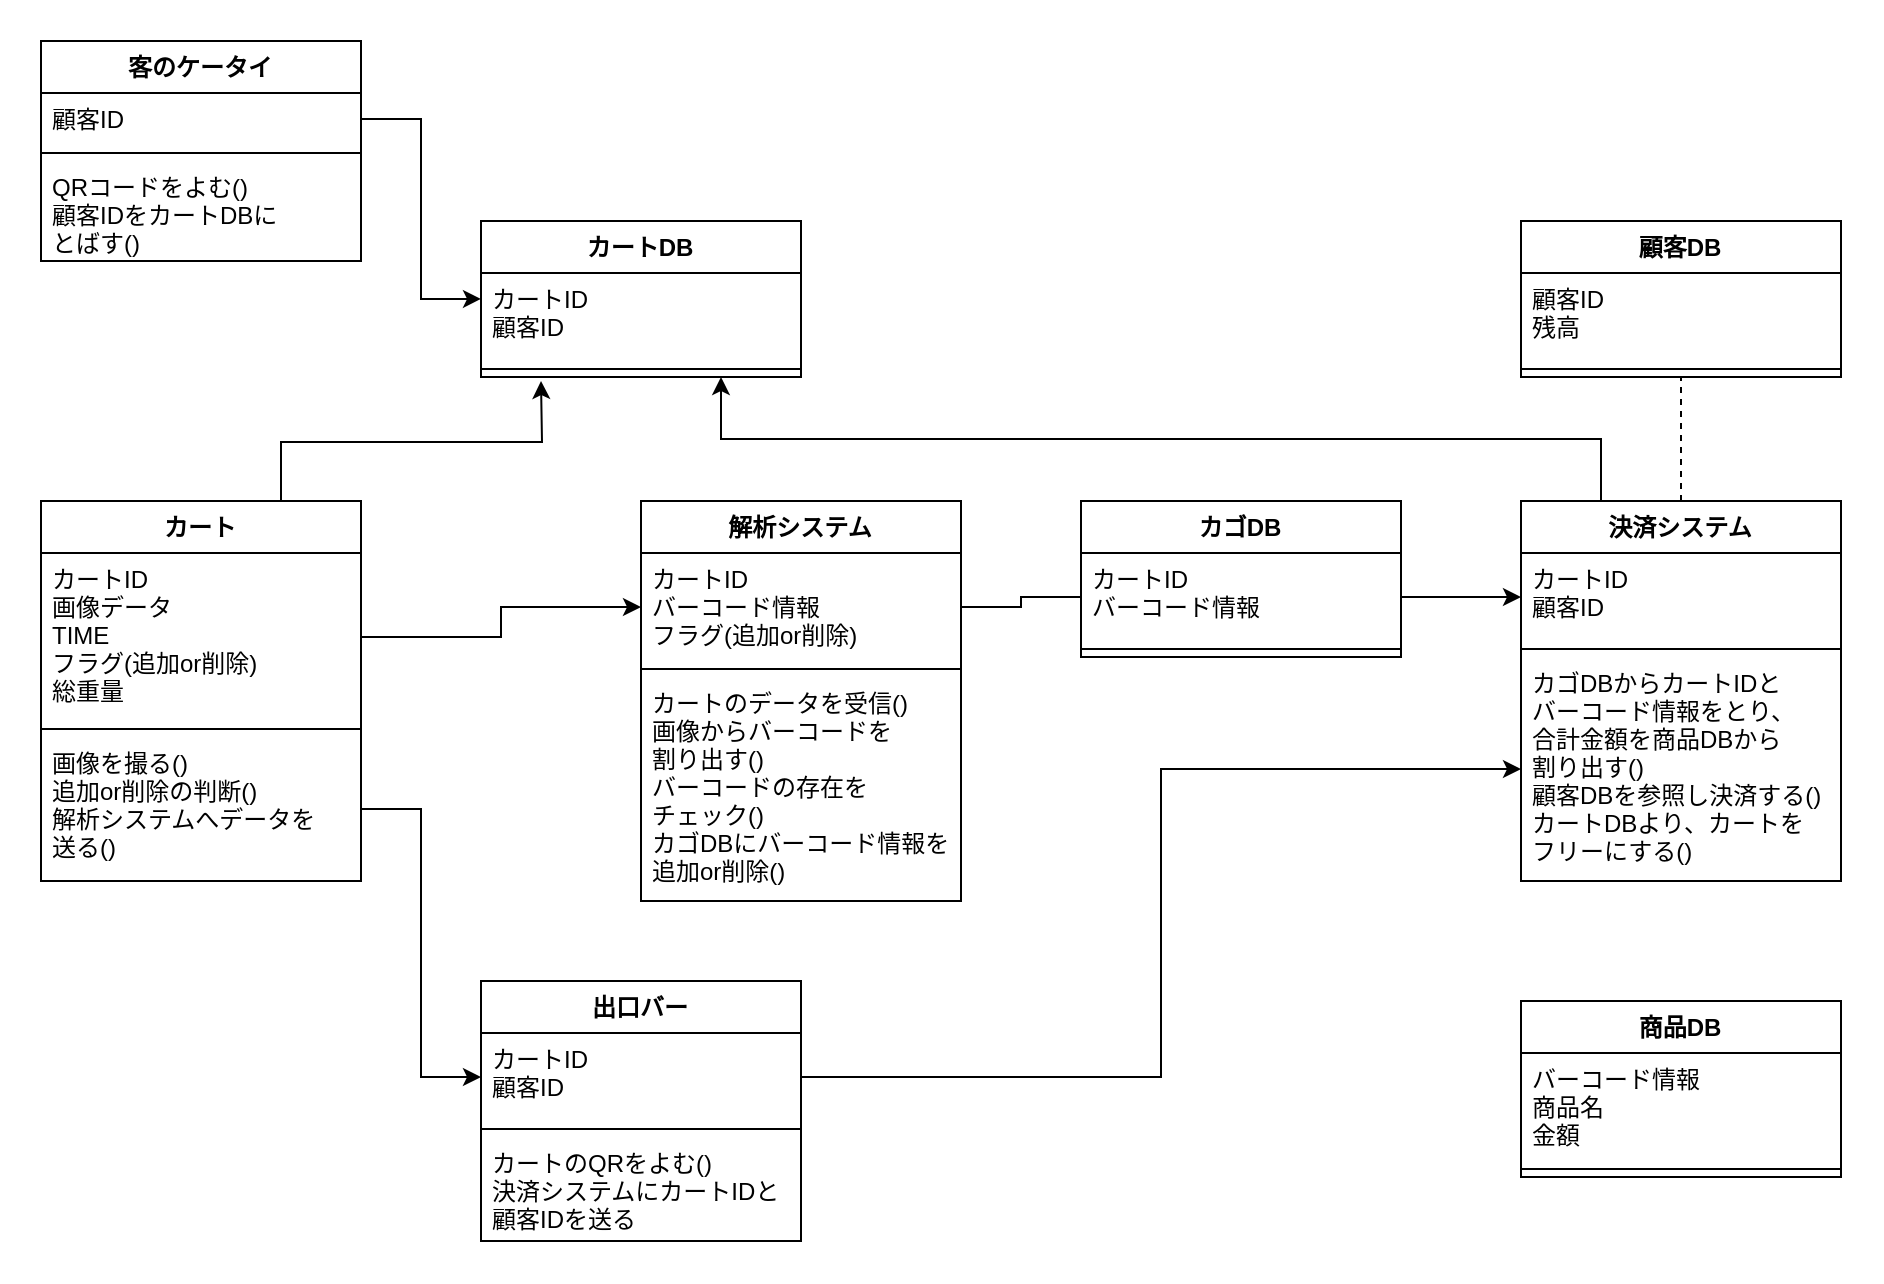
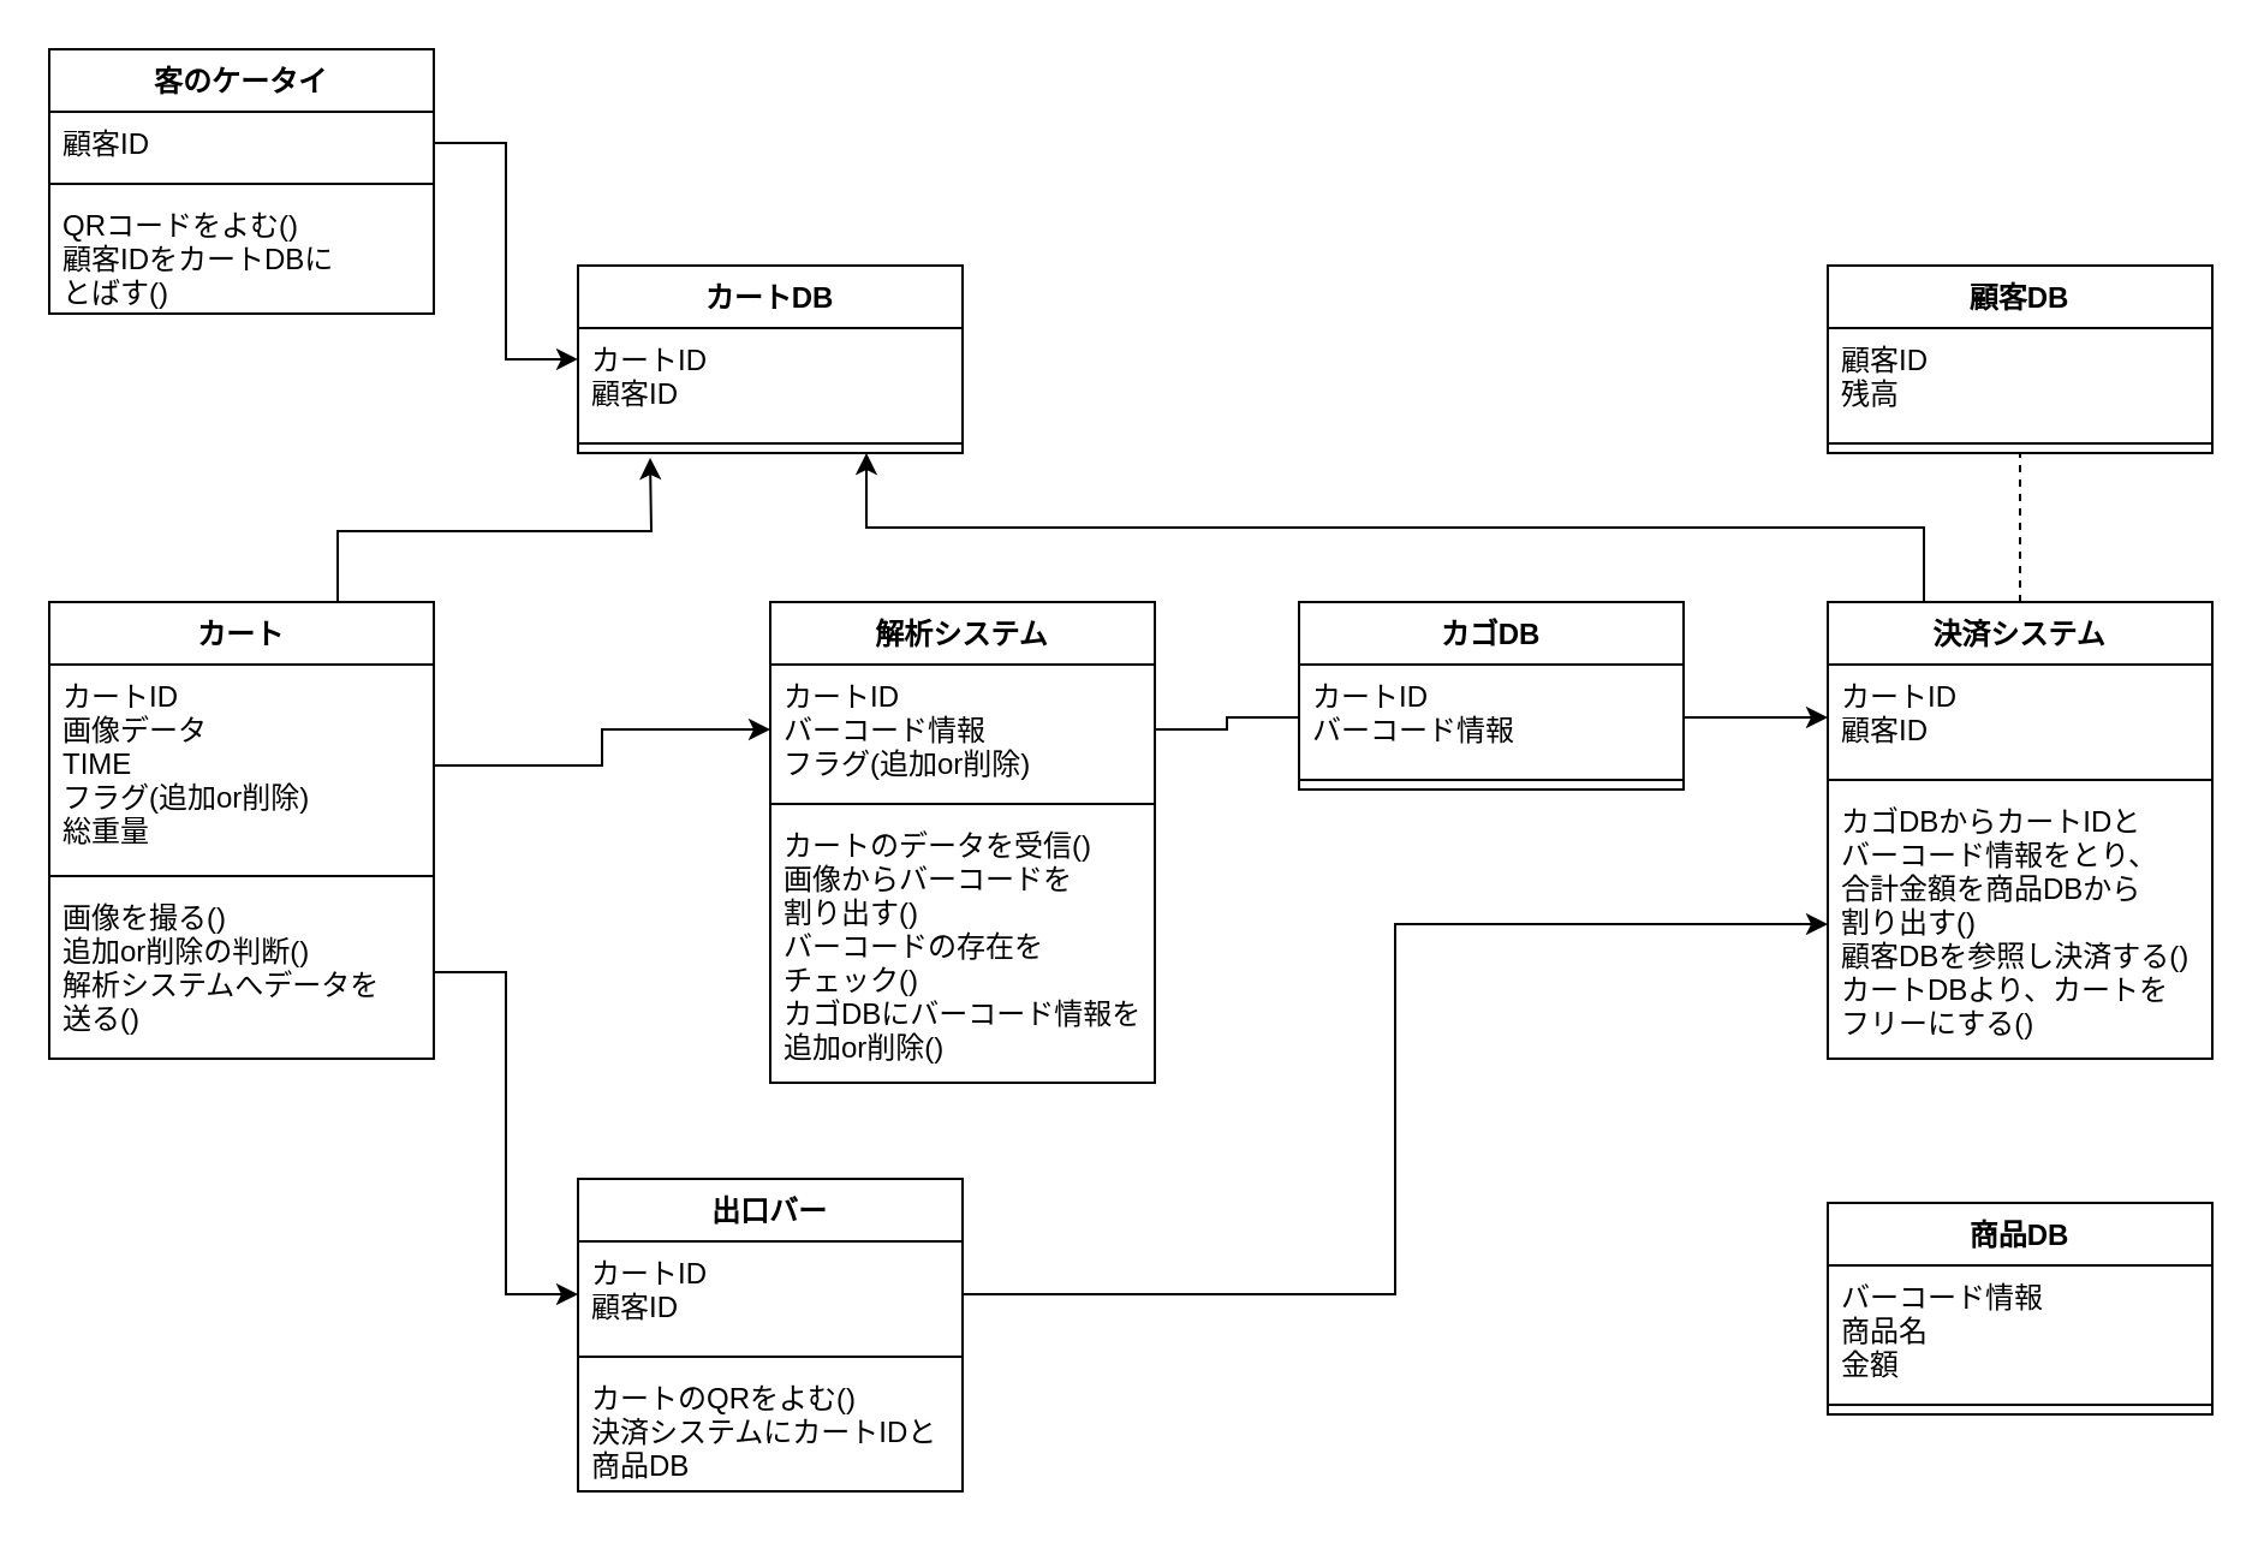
- <mxCell id="37" value="カートのQRをよむ()&#10;決済システムにカートIDと&#10;顧客IDを送る" style="text;strokeColor=none;fillColor=none;align=left;verticalAlign=top;spacingLeft=4;spacingRight=4;overflow=hidden;rotatable=0;points=[[0,0.5],[1,0.5]];portConstraint=eastwest;" vertex="1" parent="34"><mxGeometry y="78" width="160" height="52" as="geometry" /></mxCell>
+ <mxCell id="37" value="カートのQRをよむ()&#10;決済システムにカートIDと&#10;商品DB" style="text;strokeColor=none;fillColor=none;align=left;verticalAlign=top;spacingLeft=4;spacingRight=4;overflow=hidden;rotatable=0;points=[[0,0.5],[1,0.5]];portConstraint=eastwest;" vertex="1" parent="34"><mxGeometry y="78" width="160" height="52" as="geometry" /></mxCell>
